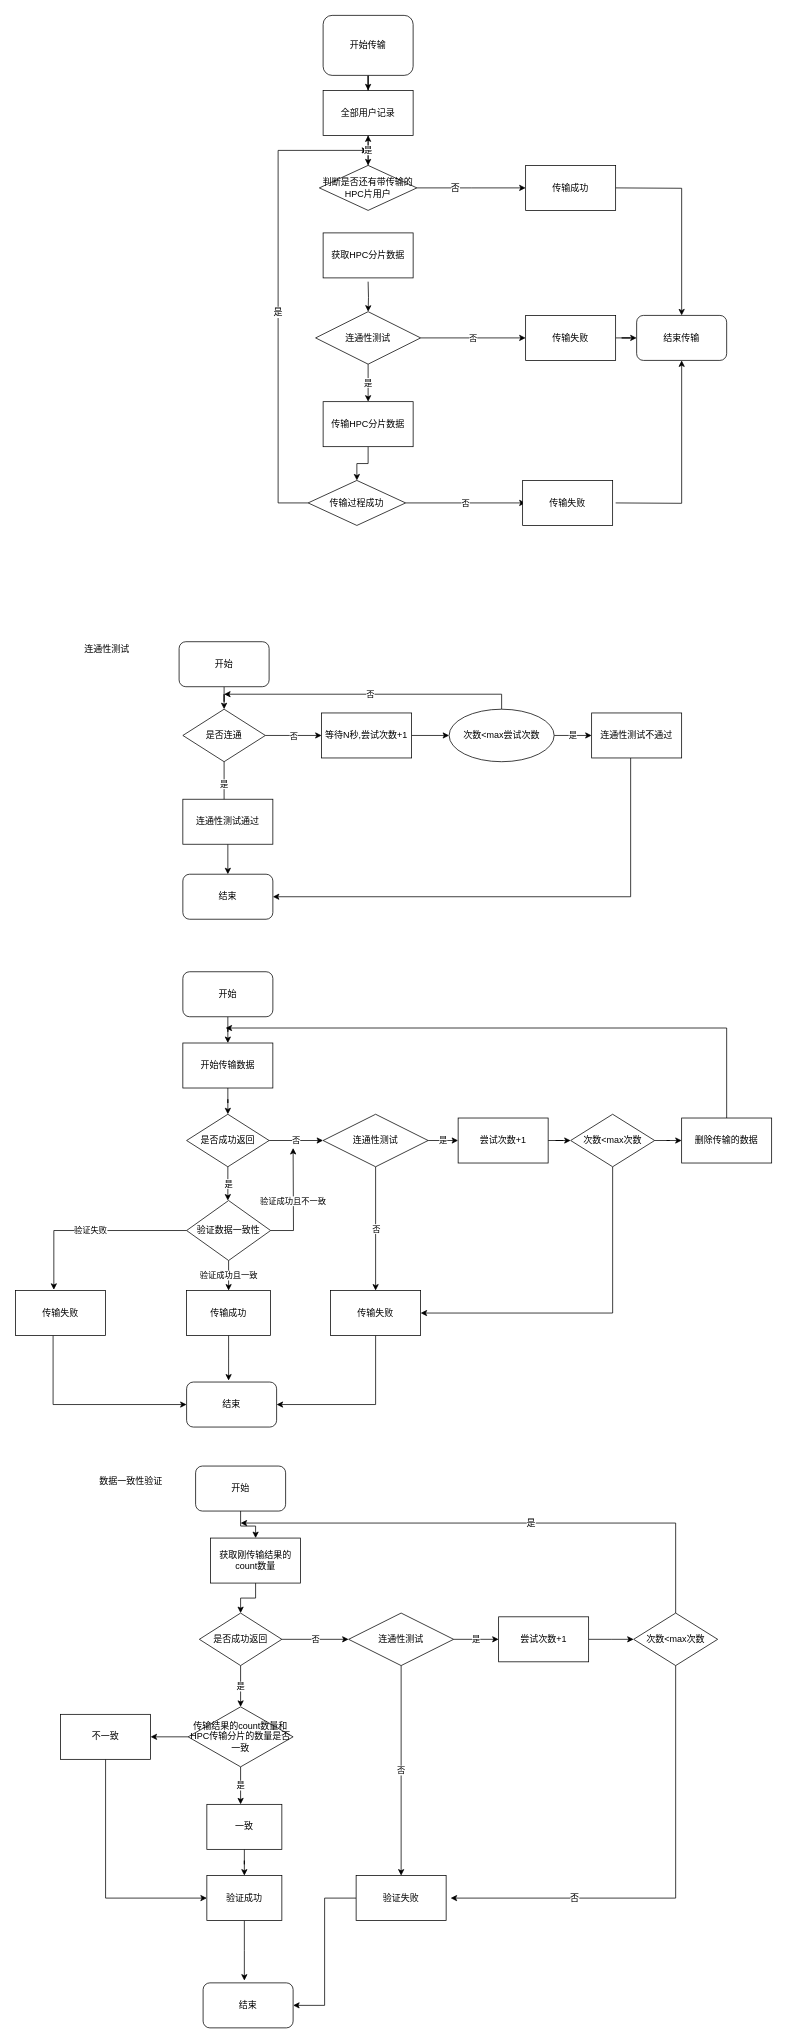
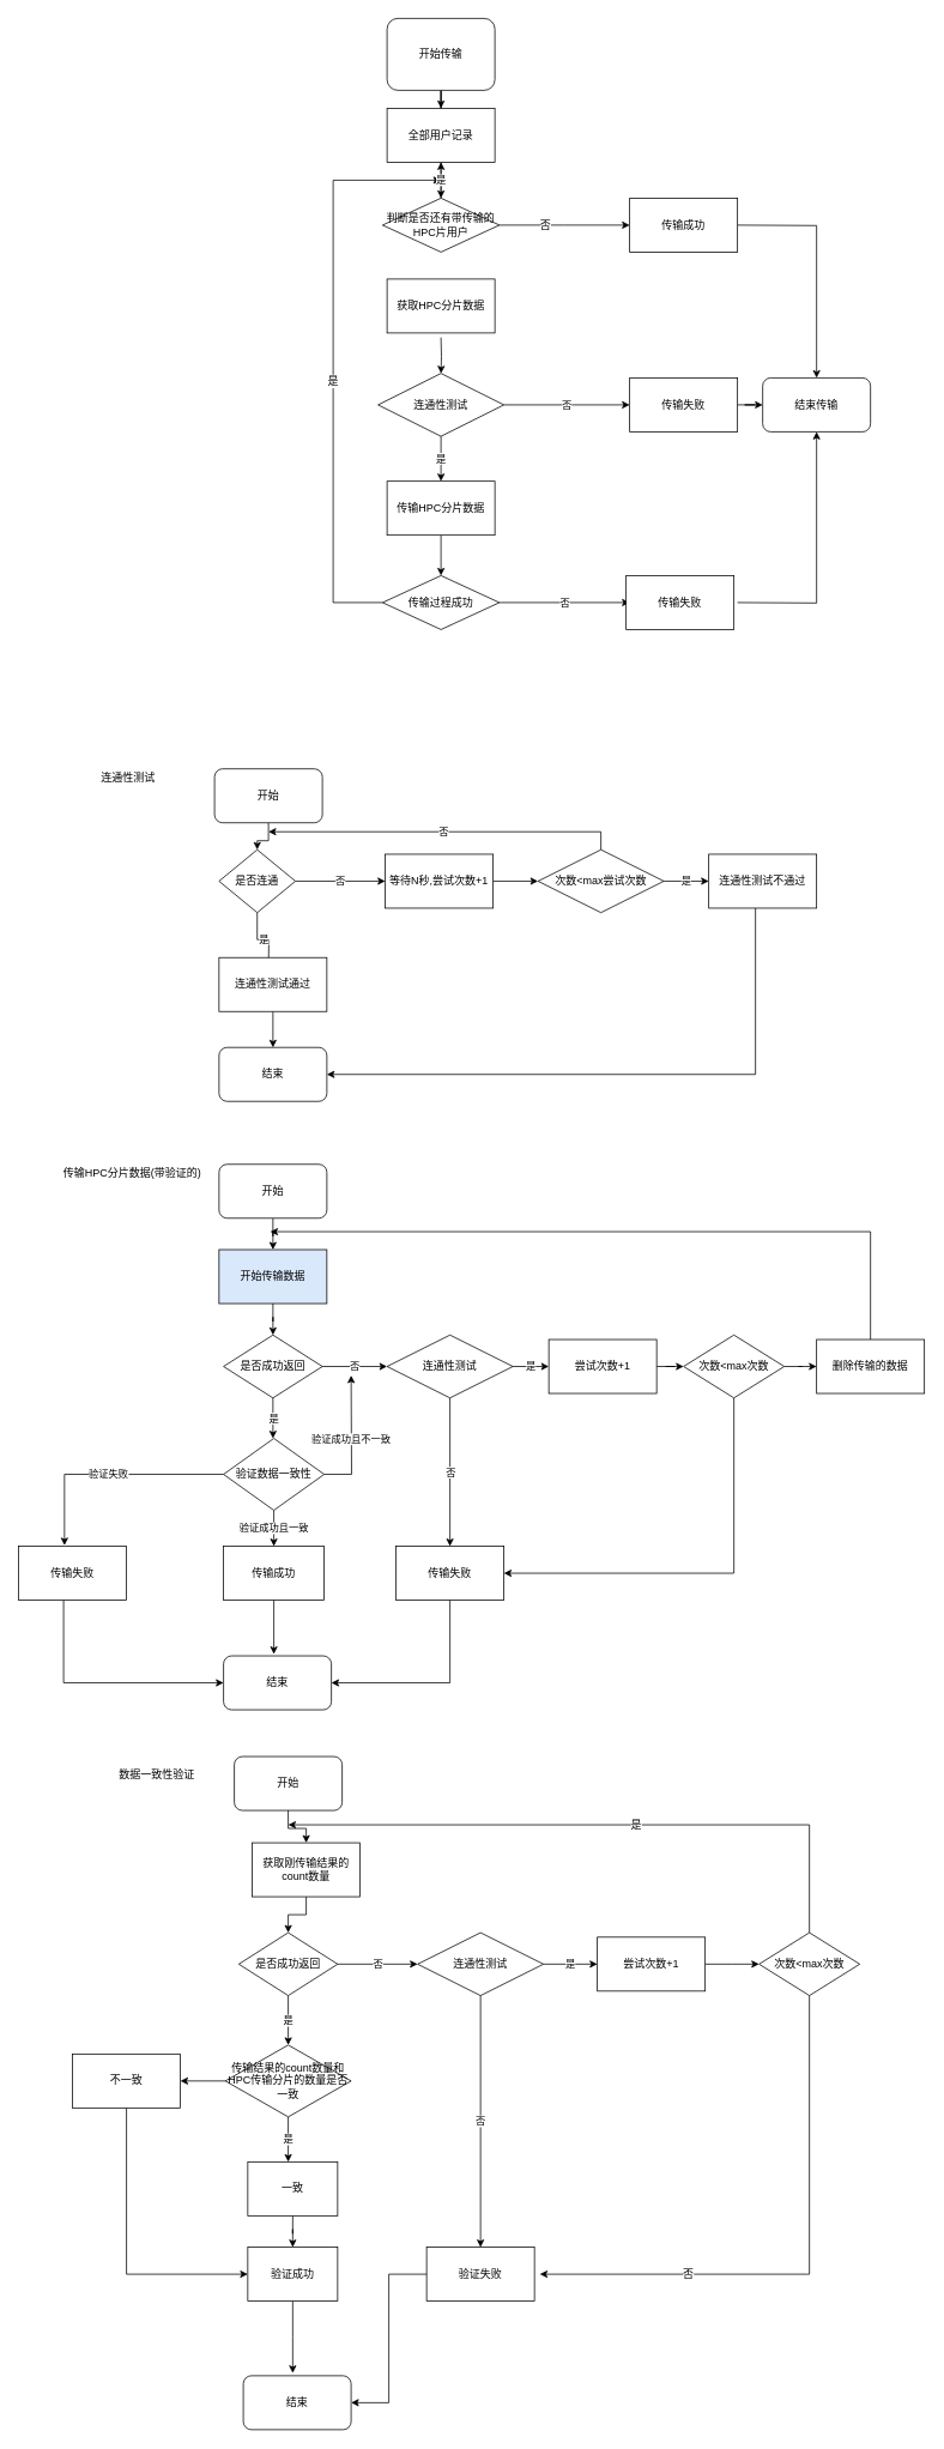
- <mxCell id="16" value="传输过程成功" style="rhombus;whiteSpace=wrap;html=1;" parent="1" vertex="1"><mxGeometry x="410" y="640" width="130" height="60" as="geometry" /></mxCell>
+ <mxCell id="16" value="传输过程成功" style="rhombus;whiteSpace=wrap;html=1;" parent="1" vertex="1"><mxGeometry x="425" y="640" width="130" height="60" as="geometry" /></mxCell>
- <mxCell id="28" value="是否连通" style="rhombus;whiteSpace=wrap;html=1;" parent="1" vertex="1"><mxGeometry x="243" y="945" width="110" height="70" as="geometry" /></mxCell>
+ <mxCell id="28" value="是否连通" style="rhombus;whiteSpace=wrap;html=1;" parent="1" vertex="1"><mxGeometry x="243" y="945" width="85" height="70" as="geometry" /></mxCell>
- <mxCell id="36" value="次数&amp;lt;max尝试次数" style="ellipse;whiteSpace=wrap;html=1;" parent="1" vertex="1"><mxGeometry x="598" y="945" width="140" height="70" as="geometry" /></mxCell>
+ <mxCell id="36" value="次数&amp;lt;max尝试次数" style="rhombus;whiteSpace=wrap;html=1;" parent="1" vertex="1"><mxGeometry x="598" y="945" width="140" height="70" as="geometry" /></mxCell>
+ <mxCell id="40" value="&lt;span&gt;传输HPC分片数据(带验证的)&lt;/span&gt;" style="text;html=1;resizable=0;points=[];autosize=1;align=left;verticalAlign=top;spacingTop=-4;" parent="1" vertex="1"><mxGeometry x="68" y="1295" width="170" height="20" as="geometry" /></mxCell>
- <mxCell id="44" value="开始传输数据" style="rounded=0;whiteSpace=wrap;html=1;" parent="1" vertex="1"><mxGeometry x="243" y="1390" width="120" height="60" as="geometry" /></mxCell>
+ <mxCell id="44" value="开始传输数据" style="rounded=0;whiteSpace=wrap;html=1;fillColor=#dae8fc;" parent="1" vertex="1"><mxGeometry x="243" y="1390" width="120" height="60" as="geometry" /></mxCell>
